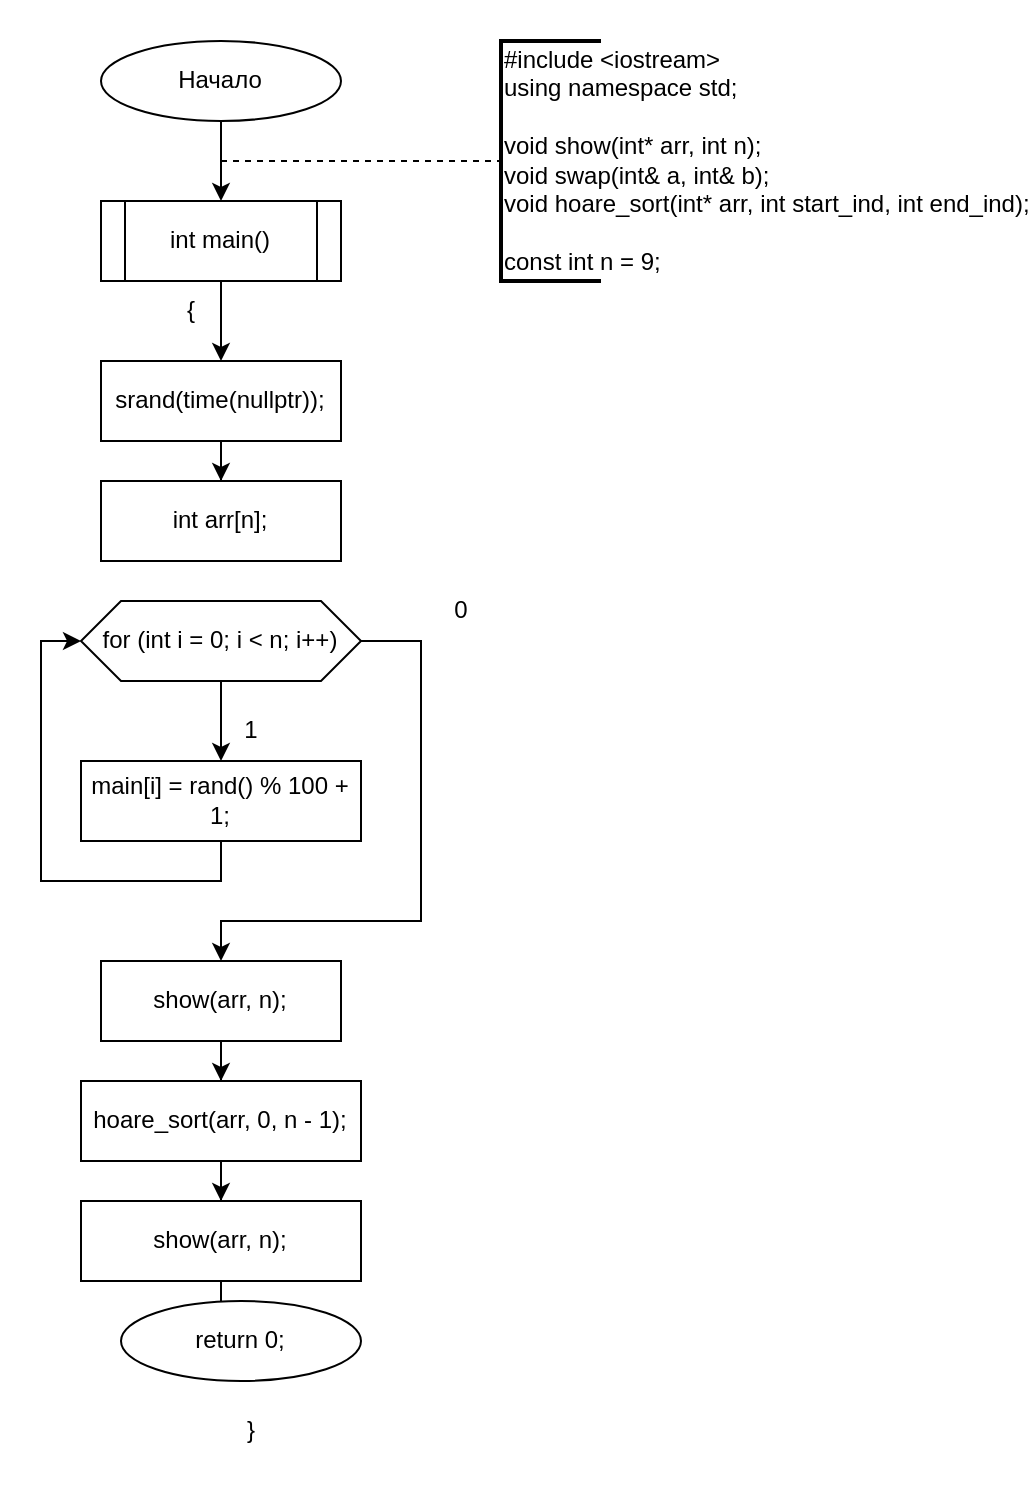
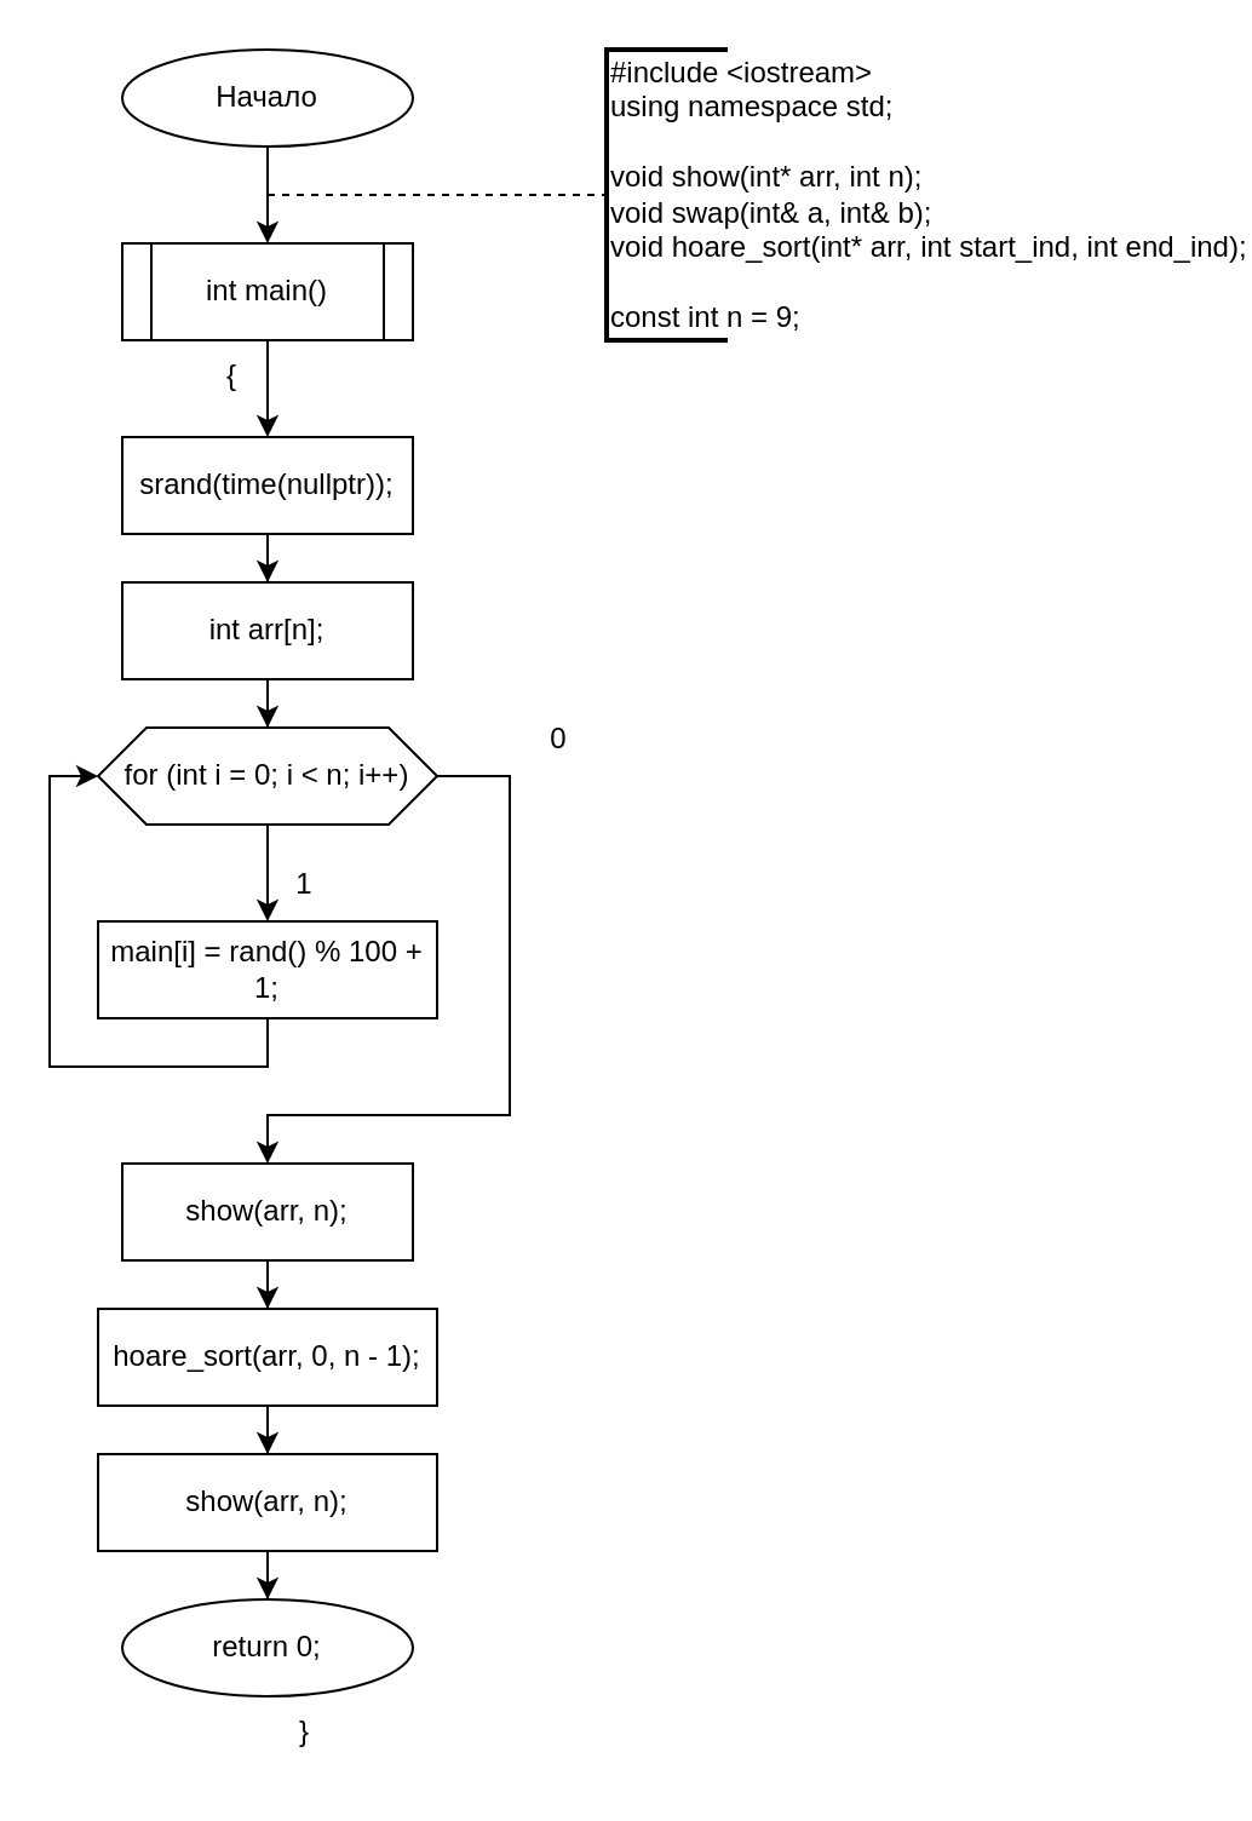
+ <mxCell id="11" value="" style="edgeStyle=orthogonalEdgeStyle;rounded=0;orthogonalLoop=1;jettySize=auto;html=1;" edge="1" parent="1" source="12" target="15"><mxGeometry relative="1" as="geometry" /></mxCell>
- <mxCell id="26" value="return 0;" style="ellipse;whiteSpace=wrap;html=1;" vertex="1" parent="1"><mxGeometry x="60" y="650" width="120" height="40" as="geometry" /></mxCell>
+ <mxCell id="26" value="return 0;" style="ellipse;whiteSpace=wrap;html=1;" vertex="1" parent="1"><mxGeometry x="50" y="660" width="120" height="40" as="geometry" /></mxCell>
